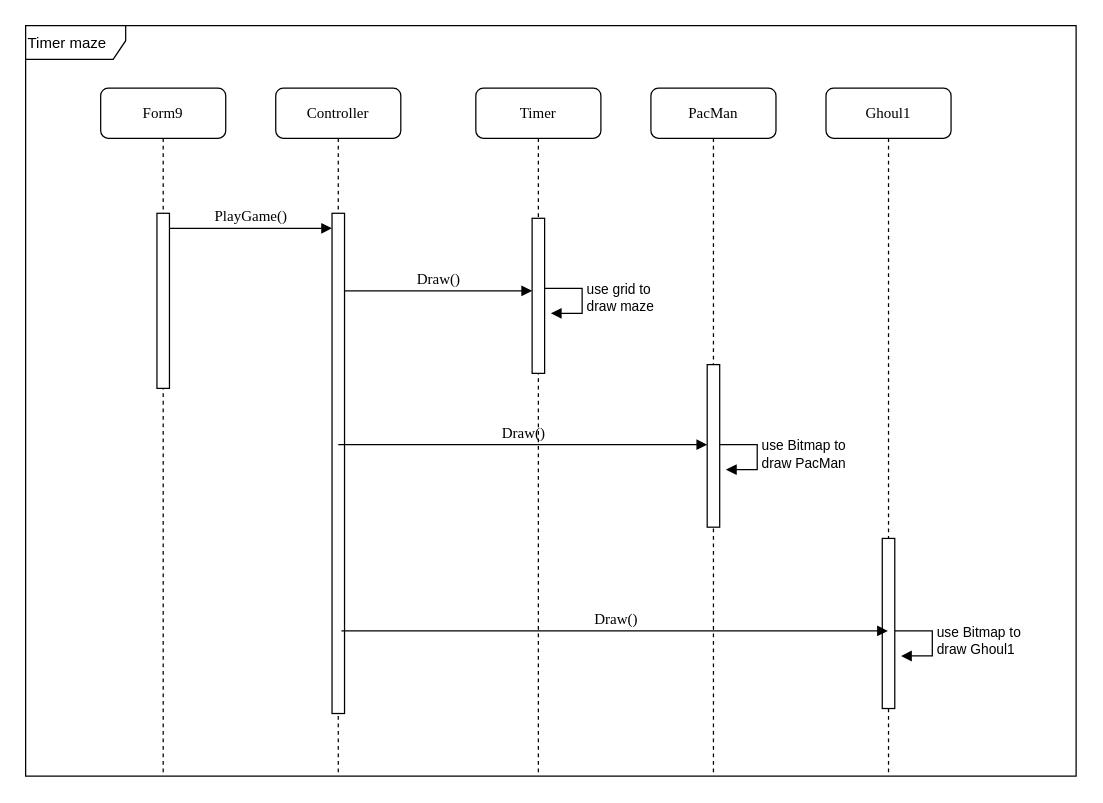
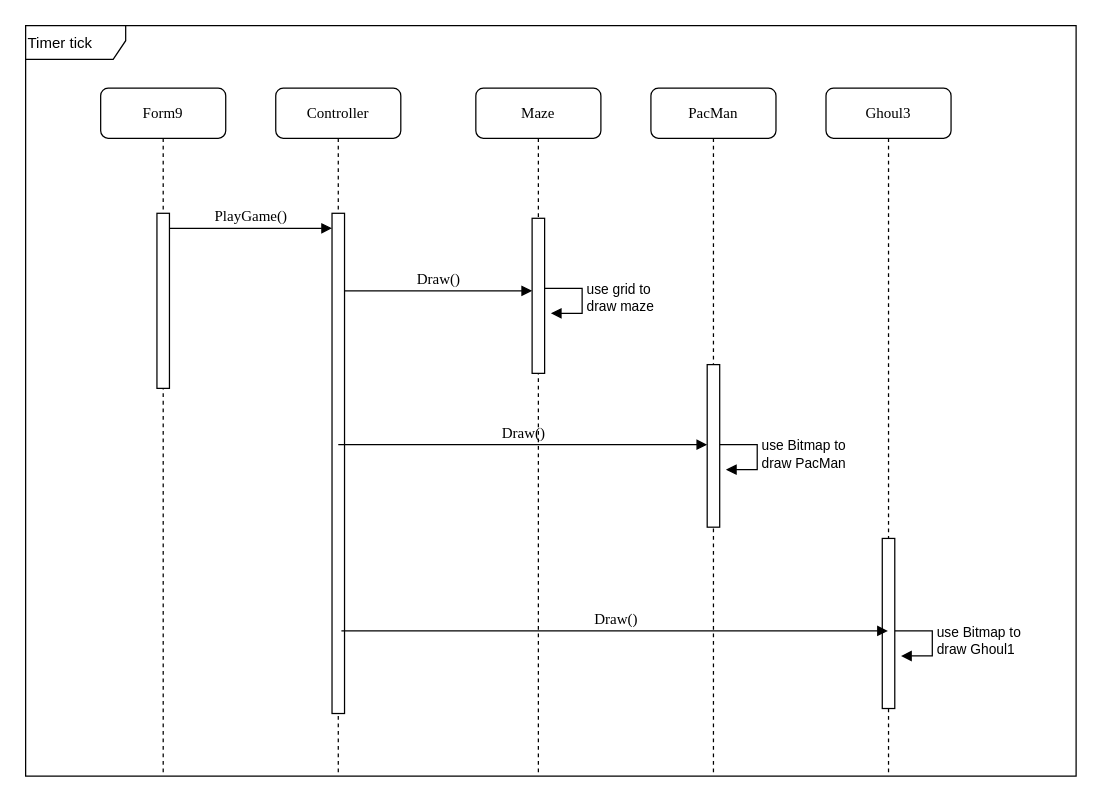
- <mxCell id="2" value="Timer maze" style="shape=umlFrame;whiteSpace=wrap;html=1;rounded=1;align=left;width=80;height=27;" vertex="1" parent="1"><mxGeometry x="20" y="20" width="840" height="600" as="geometry" /></mxCell>
+ <mxCell id="2" value="Timer tick" style="shape=umlFrame;whiteSpace=wrap;html=1;rounded=1;align=left;width=80;height=27;" vertex="1" parent="1"><mxGeometry x="20" y="20" width="840" height="600" as="geometry" /></mxCell>
- <mxCell id="5" value="Timer" style="shape=umlLifeline;perimeter=lifelinePerimeter;whiteSpace=wrap;html=1;container=1;collapsible=0;recursiveResize=0;outlineConnect=0;rounded=1;shadow=0;comic=0;labelBackgroundColor=none;strokeWidth=1;fontFamily=Verdana;fontSize=12;align=center;" parent="1" vertex="1"><mxGeometry x="380" y="70" width="100" height="550" as="geometry" /></mxCell>
+ <mxCell id="5" value="Maze" style="shape=umlLifeline;perimeter=lifelinePerimeter;whiteSpace=wrap;html=1;container=1;collapsible=0;recursiveResize=0;outlineConnect=0;rounded=1;shadow=0;comic=0;labelBackgroundColor=none;strokeWidth=1;fontFamily=Verdana;fontSize=12;align=center;" parent="1" vertex="1"><mxGeometry x="380" y="70" width="100" height="550" as="geometry" /></mxCell>
- <mxCell id="8" value="Ghoul1" style="shape=umlLifeline;perimeter=lifelinePerimeter;whiteSpace=wrap;html=1;container=1;collapsible=0;recursiveResize=0;outlineConnect=0;rounded=1;shadow=0;comic=0;labelBackgroundColor=none;strokeWidth=1;fontFamily=Verdana;fontSize=12;align=center;" parent="1" vertex="1"><mxGeometry x="660" y="70" width="100" height="550" as="geometry" /></mxCell>
+ <mxCell id="8" value="Ghoul3" style="shape=umlLifeline;perimeter=lifelinePerimeter;whiteSpace=wrap;html=1;container=1;collapsible=0;recursiveResize=0;outlineConnect=0;rounded=1;shadow=0;comic=0;labelBackgroundColor=none;strokeWidth=1;fontFamily=Verdana;fontSize=12;align=center;" parent="1" vertex="1"><mxGeometry x="660" y="70" width="100" height="550" as="geometry" /></mxCell>
